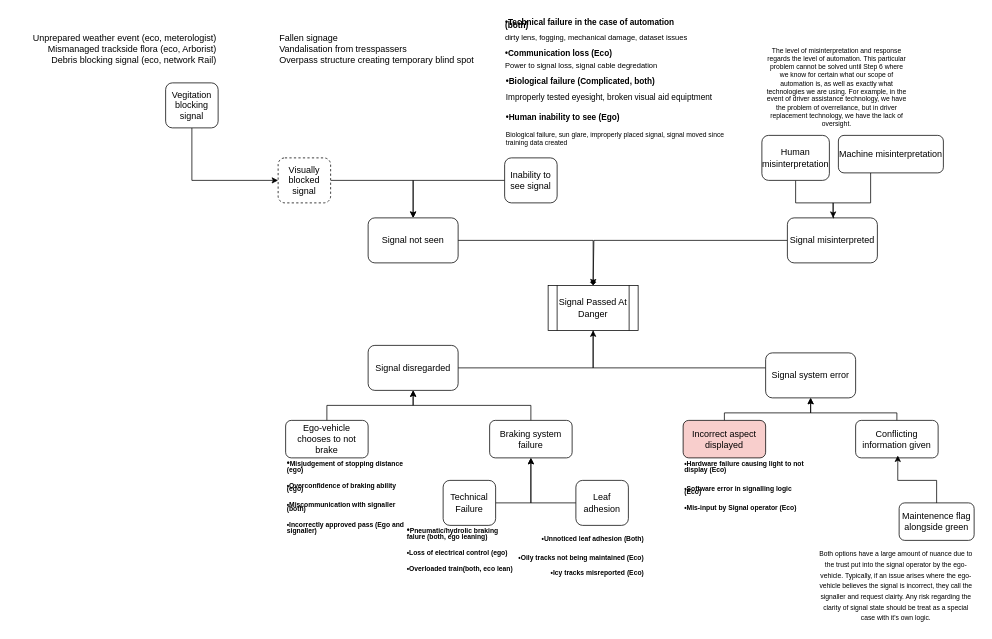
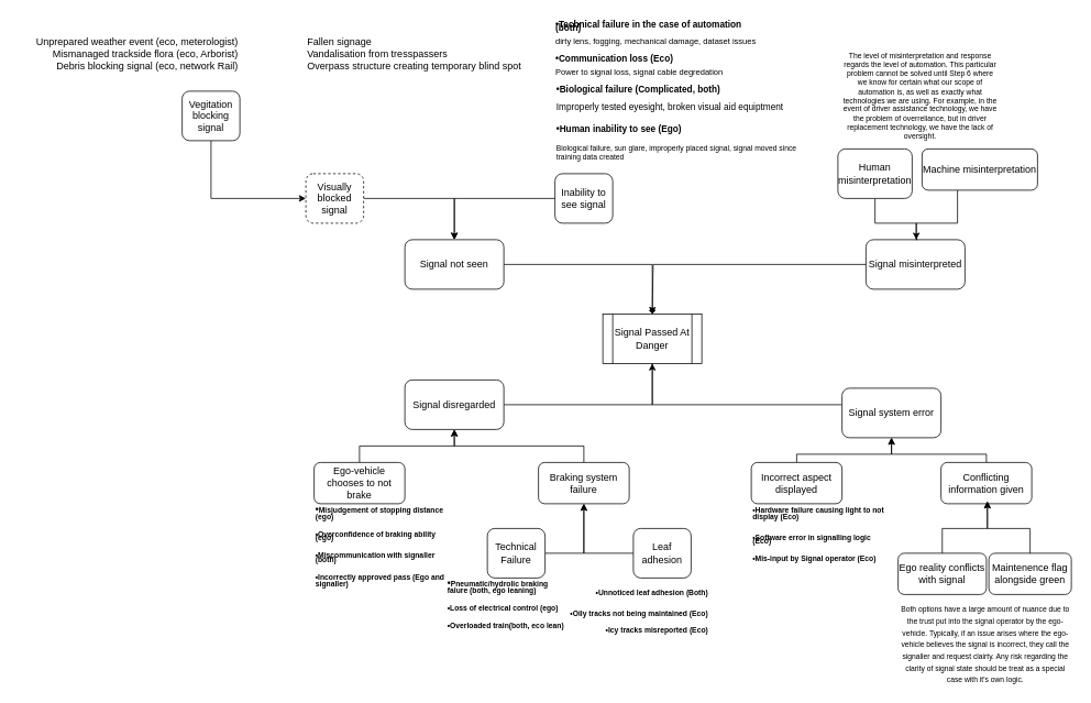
- <mxCell id="33" value="Incorrect aspect displayed" style="rounded=1;whiteSpace=wrap;html=1;fillColor=#f8cecc;" vertex="1" parent="1"><mxGeometry x="910" y="560" width="110" height="50" as="geometry" /></mxCell>
+ <mxCell id="33" value="Incorrect aspect displayed" style="rounded=1;whiteSpace=wrap;html=1;" vertex="1" parent="1"><mxGeometry x="910" y="560" width="110" height="50" as="geometry" /></mxCell>
+ <mxCell id="39" style="edgeStyle=orthogonalEdgeStyle;rounded=0;orthogonalLoop=1;jettySize=auto;html=1;entryX=0.511;entryY=0.947;entryDx=0;entryDy=0;entryPerimeter=0;" edge="1" parent="1" source="36" target="35"><mxGeometry relative="1" as="geometry" /></mxCell>
+ <mxCell id="36" value="Ego reality conflicts with signal" style="rounded=1;whiteSpace=wrap;html=1;" vertex="1" parent="1"><mxGeometry x="1088" y="670" width="107" height="50" as="geometry" /></mxCell>
